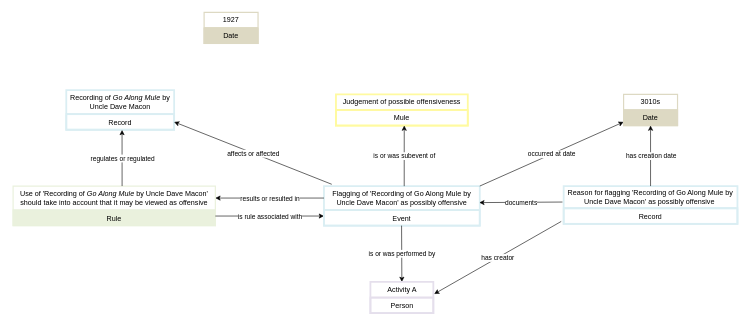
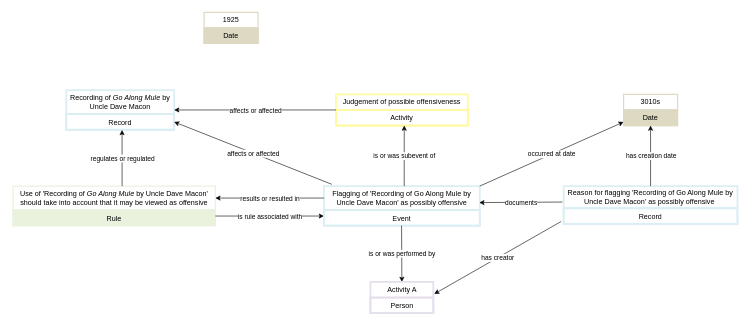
- <mxCell id="38" value="1927" style="swimlane;fontStyle=0;childLayout=stackLayout;horizontal=1;startSize=26;strokeColor=#DDD9C3;strokeWidth=2;fillColor=none;horizontalStack=0;resizeParent=1;resizeParentMax=0;resizeLast=0;collapsible=1;marginBottom=0;whiteSpace=wrap;html=1;" parent="1" vertex="1"><mxGeometry x="339" y="20" width="90" height="52" as="geometry" /></mxCell>
+ <mxCell id="38" value="1925" style="swimlane;fontStyle=0;childLayout=stackLayout;horizontal=1;startSize=26;strokeColor=#DDD9C3;strokeWidth=2;fillColor=none;horizontalStack=0;resizeParent=1;resizeParentMax=0;resizeLast=0;collapsible=1;marginBottom=0;whiteSpace=wrap;html=1;" parent="1" vertex="1"><mxGeometry x="339" y="20" width="90" height="52" as="geometry" /></mxCell>
+ <mxCell id="14" value="" style="endArrow=classic;html=1;rounded=0;exitX=0;exitY=0.5;exitDx=0;exitDy=0;entryX=1;entryY=0.5;entryDx=0;entryDy=0;" parent="1" source="12" target="2" edge="1"><mxGeometry relative="1" as="geometry"><mxPoint x="329" y="284" as="sourcePoint" /><mxPoint x="329" y="190" as="targetPoint" /></mxGeometry></mxCell>
+ <mxCell id="15" value="affects or affected" style="edgeLabel;resizable=0;html=1;;align=center;verticalAlign=middle;" parent="14" connectable="0" vertex="1"><mxGeometry relative="1" as="geometry" /></mxCell>
- <mxCell id="13" value="Mule" style="text;strokeColor=#FFFAA0;strokeWidth=3;fillColor=none;align=center;verticalAlign=top;spacingLeft=4;spacingRight=4;overflow=hidden;rotatable=0;points=[[0,0.5],[1,0.5]];portConstraint=eastwest;whiteSpace=wrap;html=1;" parent="12" vertex="1"><mxGeometry y="26" width="220" height="26" as="geometry" /></mxCell>
+ <mxCell id="13" value="Activity" style="text;strokeColor=#FFFAA0;strokeWidth=3;fillColor=none;align=center;verticalAlign=top;spacingLeft=4;spacingRight=4;overflow=hidden;rotatable=0;points=[[0,0.5],[1,0.5]];portConstraint=eastwest;whiteSpace=wrap;html=1;" parent="12" vertex="1"><mxGeometry y="26" width="220" height="26" as="geometry" /></mxCell>
